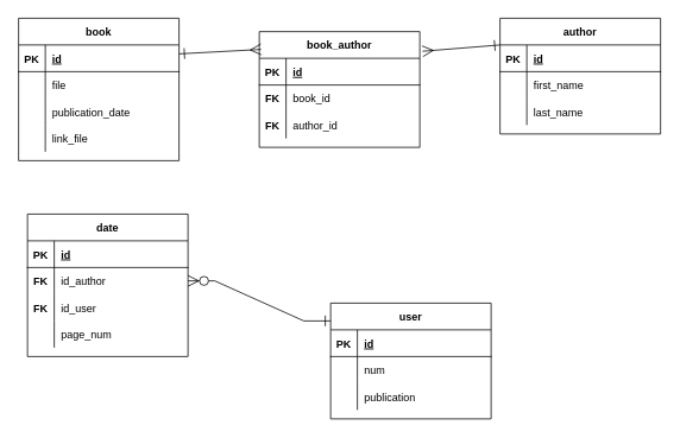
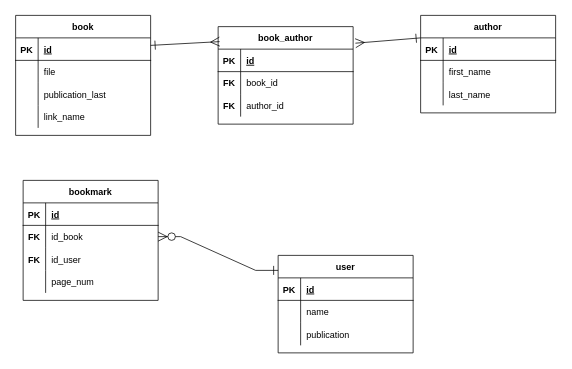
- <mxCell id="11" value="publication_date" style="shape=partialRectangle;connectable=0;fillColor=none;top=0;left=0;bottom=0;right=0;align=left;spacingLeft=6;overflow=hidden;" parent="9" vertex="1"><mxGeometry x="30" width="150" height="30" as="geometry"><mxRectangle width="150" height="30" as="alternateBounds" /></mxGeometry></mxCell>
+ <mxCell id="11" value="publication_last" style="shape=partialRectangle;connectable=0;fillColor=none;top=0;left=0;bottom=0;right=0;align=left;spacingLeft=6;overflow=hidden;" parent="9" vertex="1"><mxGeometry x="30" width="150" height="30" as="geometry"><mxRectangle width="150" height="30" as="alternateBounds" /></mxGeometry></mxCell>
- <mxCell id="14" value="link_file" style="shape=partialRectangle;connectable=0;fillColor=none;top=0;left=0;bottom=0;right=0;align=left;spacingLeft=6;overflow=hidden;" parent="12" vertex="1"><mxGeometry x="30" width="150" height="30" as="geometry"><mxRectangle width="150" height="30" as="alternateBounds" /></mxGeometry></mxCell>
+ <mxCell id="14" value="link_name" style="shape=partialRectangle;connectable=0;fillColor=none;top=0;left=0;bottom=0;right=0;align=left;spacingLeft=6;overflow=hidden;" parent="12" vertex="1"><mxGeometry x="30" width="150" height="30" as="geometry"><mxRectangle width="150" height="30" as="alternateBounds" /></mxGeometry></mxCell>
- <mxCell id="47" value="date" style="shape=table;startSize=30;container=1;collapsible=1;childLayout=tableLayout;fixedRows=1;rowLines=0;fontStyle=1;align=center;resizeLast=1;" parent="1" vertex="1"><mxGeometry x="30" y="240" width="180" height="160" as="geometry" /></mxCell>
+ <mxCell id="47" value="bookmark" style="shape=table;startSize=30;container=1;collapsible=1;childLayout=tableLayout;fixedRows=1;rowLines=0;fontStyle=1;align=center;resizeLast=1;" parent="1" vertex="1"><mxGeometry x="30" y="240" width="180" height="160" as="geometry" /></mxCell>
- <mxCell id="53" value="id_author" style="shape=partialRectangle;connectable=0;fillColor=none;top=0;left=0;bottom=0;right=0;align=left;spacingLeft=6;overflow=hidden;" parent="51" vertex="1"><mxGeometry x="30" width="150" height="30" as="geometry"><mxRectangle width="150" height="30" as="alternateBounds" /></mxGeometry></mxCell>
+ <mxCell id="53" value="id_book" style="shape=partialRectangle;connectable=0;fillColor=none;top=0;left=0;bottom=0;right=0;align=left;spacingLeft=6;overflow=hidden;" parent="51" vertex="1"><mxGeometry x="30" width="150" height="30" as="geometry"><mxRectangle width="150" height="30" as="alternateBounds" /></mxGeometry></mxCell>
- <mxCell id="43" value="num" style="shape=partialRectangle;connectable=0;fillColor=none;top=0;left=0;bottom=0;right=0;align=left;spacingLeft=6;overflow=hidden;" parent="41" vertex="1"><mxGeometry x="30" width="150" height="30" as="geometry"><mxRectangle width="150" height="30" as="alternateBounds" /></mxGeometry></mxCell>
+ <mxCell id="43" value="name" style="shape=partialRectangle;connectable=0;fillColor=none;top=0;left=0;bottom=0;right=0;align=left;spacingLeft=6;overflow=hidden;" parent="41" vertex="1"><mxGeometry x="30" width="150" height="30" as="geometry"><mxRectangle width="150" height="30" as="alternateBounds" /></mxGeometry></mxCell>
